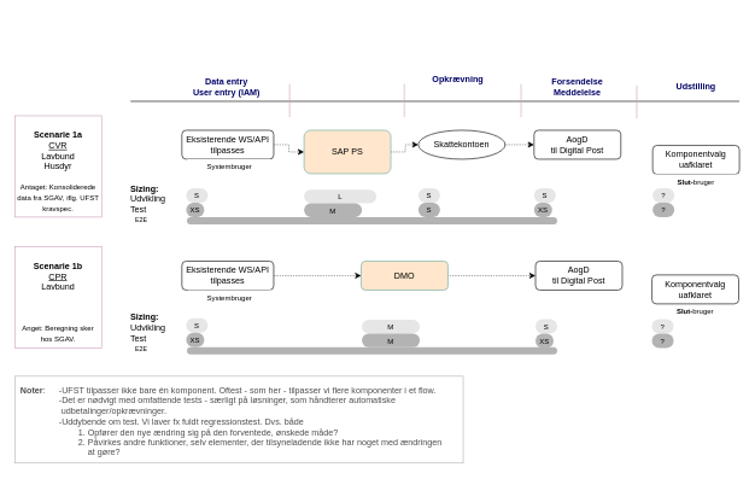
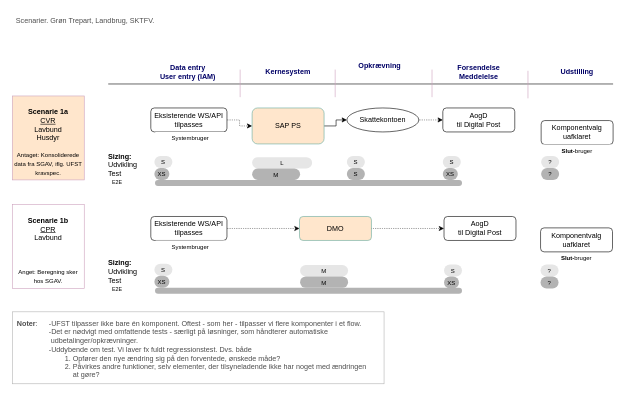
+ <mxCell id="46" value="&lt;font style=&quot;color: rgb(77, 77, 77);&quot;&gt;&amp;nbsp;Scenarier. Grøn Trepart, Landbrug, SKTFV.&lt;/font&gt;" style="rounded=0;whiteSpace=wrap;html=1;dashed=1;dashPattern=1 2;align=left;verticalAlign=top;strokeColor=none;" parent="1" vertex="1"><mxGeometry x="21" y="20" width="620" height="38" as="geometry" /></mxCell>
+ <mxCell id="3" value="Kernesystem" style="rounded=0;whiteSpace=wrap;html=1;fillColor=none;strokeColor=none;shadow=0;glass=0;fontColor=#000066;fontStyle=1;" parent="1" vertex="1"><mxGeometry x="420" y="99" width="120" height="40" as="geometry" /></mxCell>
- <mxCell id="8" style="edgeStyle=orthogonalEdgeStyle;rounded=0;orthogonalLoop=1;jettySize=auto;html=1;entryX=0;entryY=0.5;entryDx=0;entryDy=0;strokeWidth=1;strokeColor=#000000;dashed=1;dashPattern=1 2;" parent="1" source="9" target="12" edge="1"><mxGeometry relative="1" as="geometry" /></mxCell>
+ <mxCell id="8" style="edgeStyle=orthogonalEdgeStyle;rounded=0;orthogonalLoop=1;jettySize=auto;html=1;entryX=0;entryY=0.5;entryDx=0;entryDy=0;strokeWidth=1;strokeColor=#000000;dashed=0;dashPattern=1 2;" parent="1" source="9" target="12" edge="1"><mxGeometry relative="1" as="geometry" /></mxCell>
- <mxCell id="44" value="&lt;div&gt;&lt;b&gt;&lt;br&gt;&lt;/b&gt;&lt;/div&gt;&lt;b&gt;Scenarie 1a&lt;/b&gt;&lt;div&gt;&lt;u&gt;CVR&lt;/u&gt;&lt;/div&gt;&lt;div&gt;Lavbund&lt;/div&gt;&lt;div&gt;Husdyr&lt;/div&gt;&lt;div&gt;&lt;br&gt;&lt;/div&gt;&lt;div&gt;&lt;font style=&quot;font-size: 10px;&quot;&gt;Antaget: Konsoliderede data fra SGAV, iflg. UFST kravspec.&lt;/font&gt;&lt;/div&gt;" style="rounded=0;whiteSpace=wrap;html=1;spacing=4;strokeWidth=1;strokeColor=#CDA2BE;" parent="1" vertex="1"><mxGeometry x="20" y="159" width="120" height="140" as="geometry" /></mxCell>
+ <mxCell id="44" value="&lt;div&gt;&lt;b&gt;&lt;br&gt;&lt;/b&gt;&lt;/div&gt;&lt;b&gt;Scenarie 1a&lt;/b&gt;&lt;div&gt;&lt;u&gt;CVR&lt;/u&gt;&lt;/div&gt;&lt;div&gt;Lavbund&lt;/div&gt;&lt;div&gt;Husdyr&lt;/div&gt;&lt;div&gt;&lt;br&gt;&lt;/div&gt;&lt;div&gt;&lt;font style=&quot;font-size: 10px;&quot;&gt;Antaget: Konsoliderede data fra SGAV, iflg. UFST kravspec.&lt;/font&gt;&lt;/div&gt;" style="rounded=0;whiteSpace=wrap;html=1;spacing=4;strokeWidth=1;strokeColor=#CDA2BE;fillColor=#ffe6cc;" parent="1" vertex="1"><mxGeometry x="20" y="159" width="120" height="140" as="geometry" /></mxCell>
